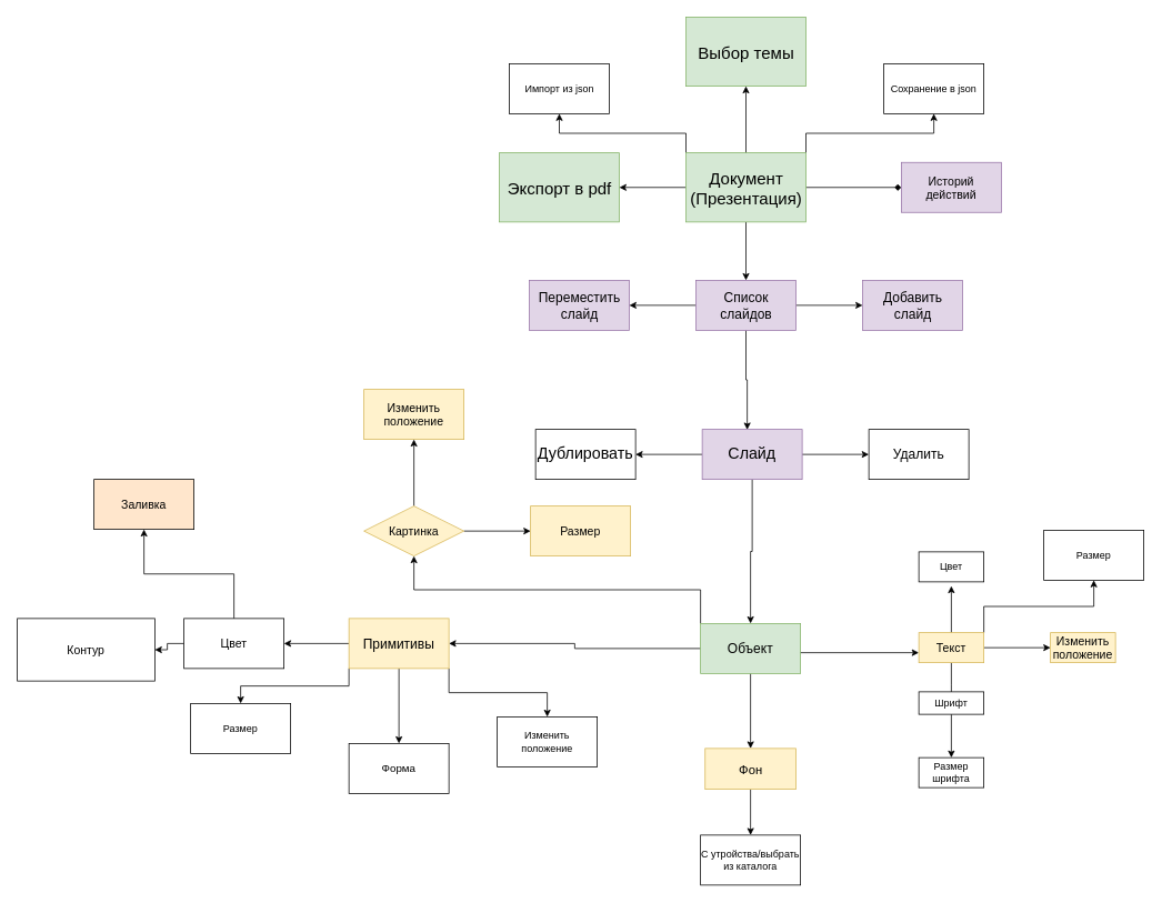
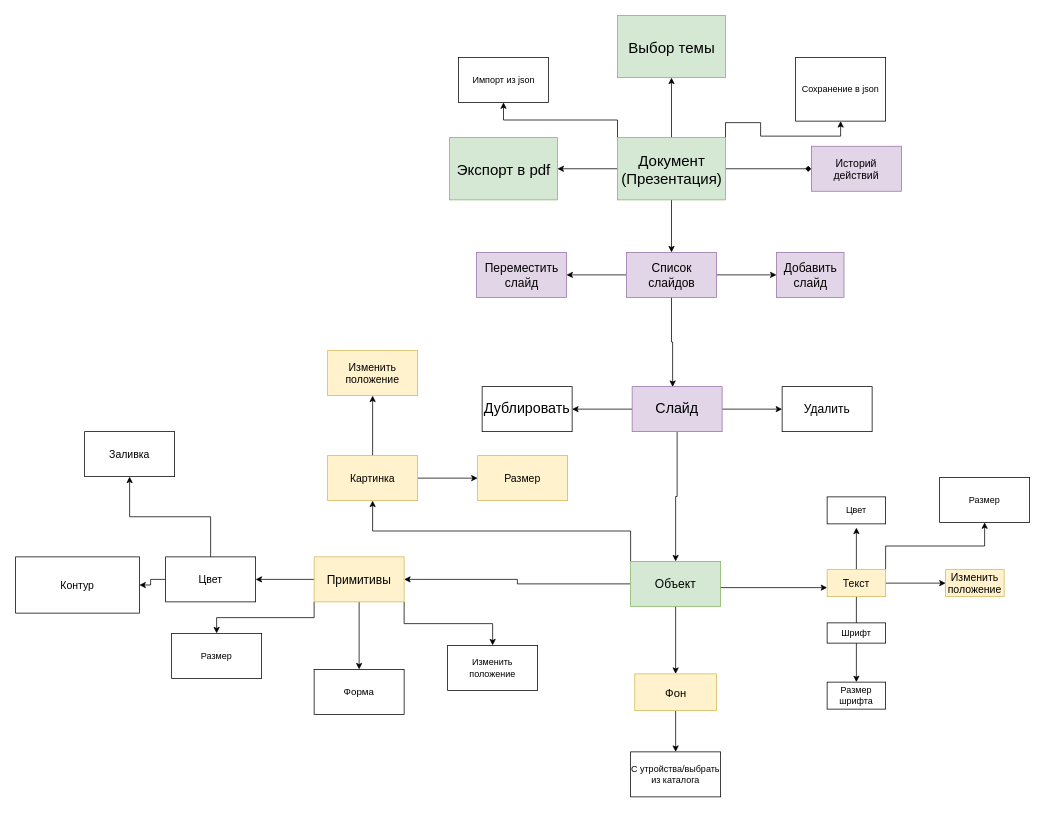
- <mxCell id="56" value="Сохранение в json" style="rounded=0;whiteSpace=wrap;html=1;" vertex="1" parent="1"><mxGeometry x="1060" y="76" width="120" height="60" as="geometry" /></mxCell>
+ <mxCell id="56" value="Сохранение в json" style="rounded=0;whiteSpace=wrap;html=1;" vertex="1" parent="1"><mxGeometry x="1060" y="76" width="120" height="85" as="geometry" /></mxCell>
- <mxCell id="53" value="&lt;font style=&quot;&quot;&gt;&lt;font style=&quot;font-size: 16px;&quot;&gt;Добавить слайд&lt;/font&gt;&lt;br&gt;&lt;/font&gt;" style="rounded=0;whiteSpace=wrap;html=1;fillColor=#e1d5e7;strokeColor=#9673a6;" vertex="1" parent="1"><mxGeometry x="1034.5" y="336" width="120" height="60" as="geometry" /></mxCell>
+ <mxCell id="53" value="&lt;font style=&quot;&quot;&gt;&lt;font style=&quot;font-size: 16px;&quot;&gt;Добавить слайд&lt;/font&gt;&lt;br&gt;&lt;/font&gt;" style="rounded=0;whiteSpace=wrap;html=1;fillColor=#e1d5e7;strokeColor=#9673a6;" vertex="1" parent="1"><mxGeometry x="1034.5" y="336" width="90" height="60" as="geometry" /></mxCell>
- <mxCell id="46" value="&lt;font style=&quot;font-size: 14px;&quot;&gt;Заливка&lt;/font&gt;" style="rounded=0;whiteSpace=wrap;html=1;fillColor=#ffe6cc;" parent="1" vertex="1"><mxGeometry x="112" y="575" width="120" height="60" as="geometry" /></mxCell>
+ <mxCell id="46" value="&lt;font style=&quot;font-size: 14px;&quot;&gt;Заливка&lt;/font&gt;" style="rounded=0;whiteSpace=wrap;html=1;" parent="1" vertex="1"><mxGeometry x="112" y="575" width="120" height="60" as="geometry" /></mxCell>
- <mxCell id="45" value="&lt;font style=&quot;font-size: 14px;&quot;&gt;Картинка&lt;/font&gt;" style="rhombus;whiteSpace=wrap;html=1;fillColor=#fff2cc;strokeColor=#d6b656;" parent="1" vertex="1"><mxGeometry x="436" y="607" width="120" height="60" as="geometry" /></mxCell>
+ <mxCell id="45" value="&lt;font style=&quot;font-size: 14px;&quot;&gt;Картинка&lt;/font&gt;" style="rounded=0;whiteSpace=wrap;html=1;fillColor=#fff2cc;strokeColor=#d6b656;" parent="1" vertex="1"><mxGeometry x="436" y="607" width="120" height="60" as="geometry" /></mxCell>
